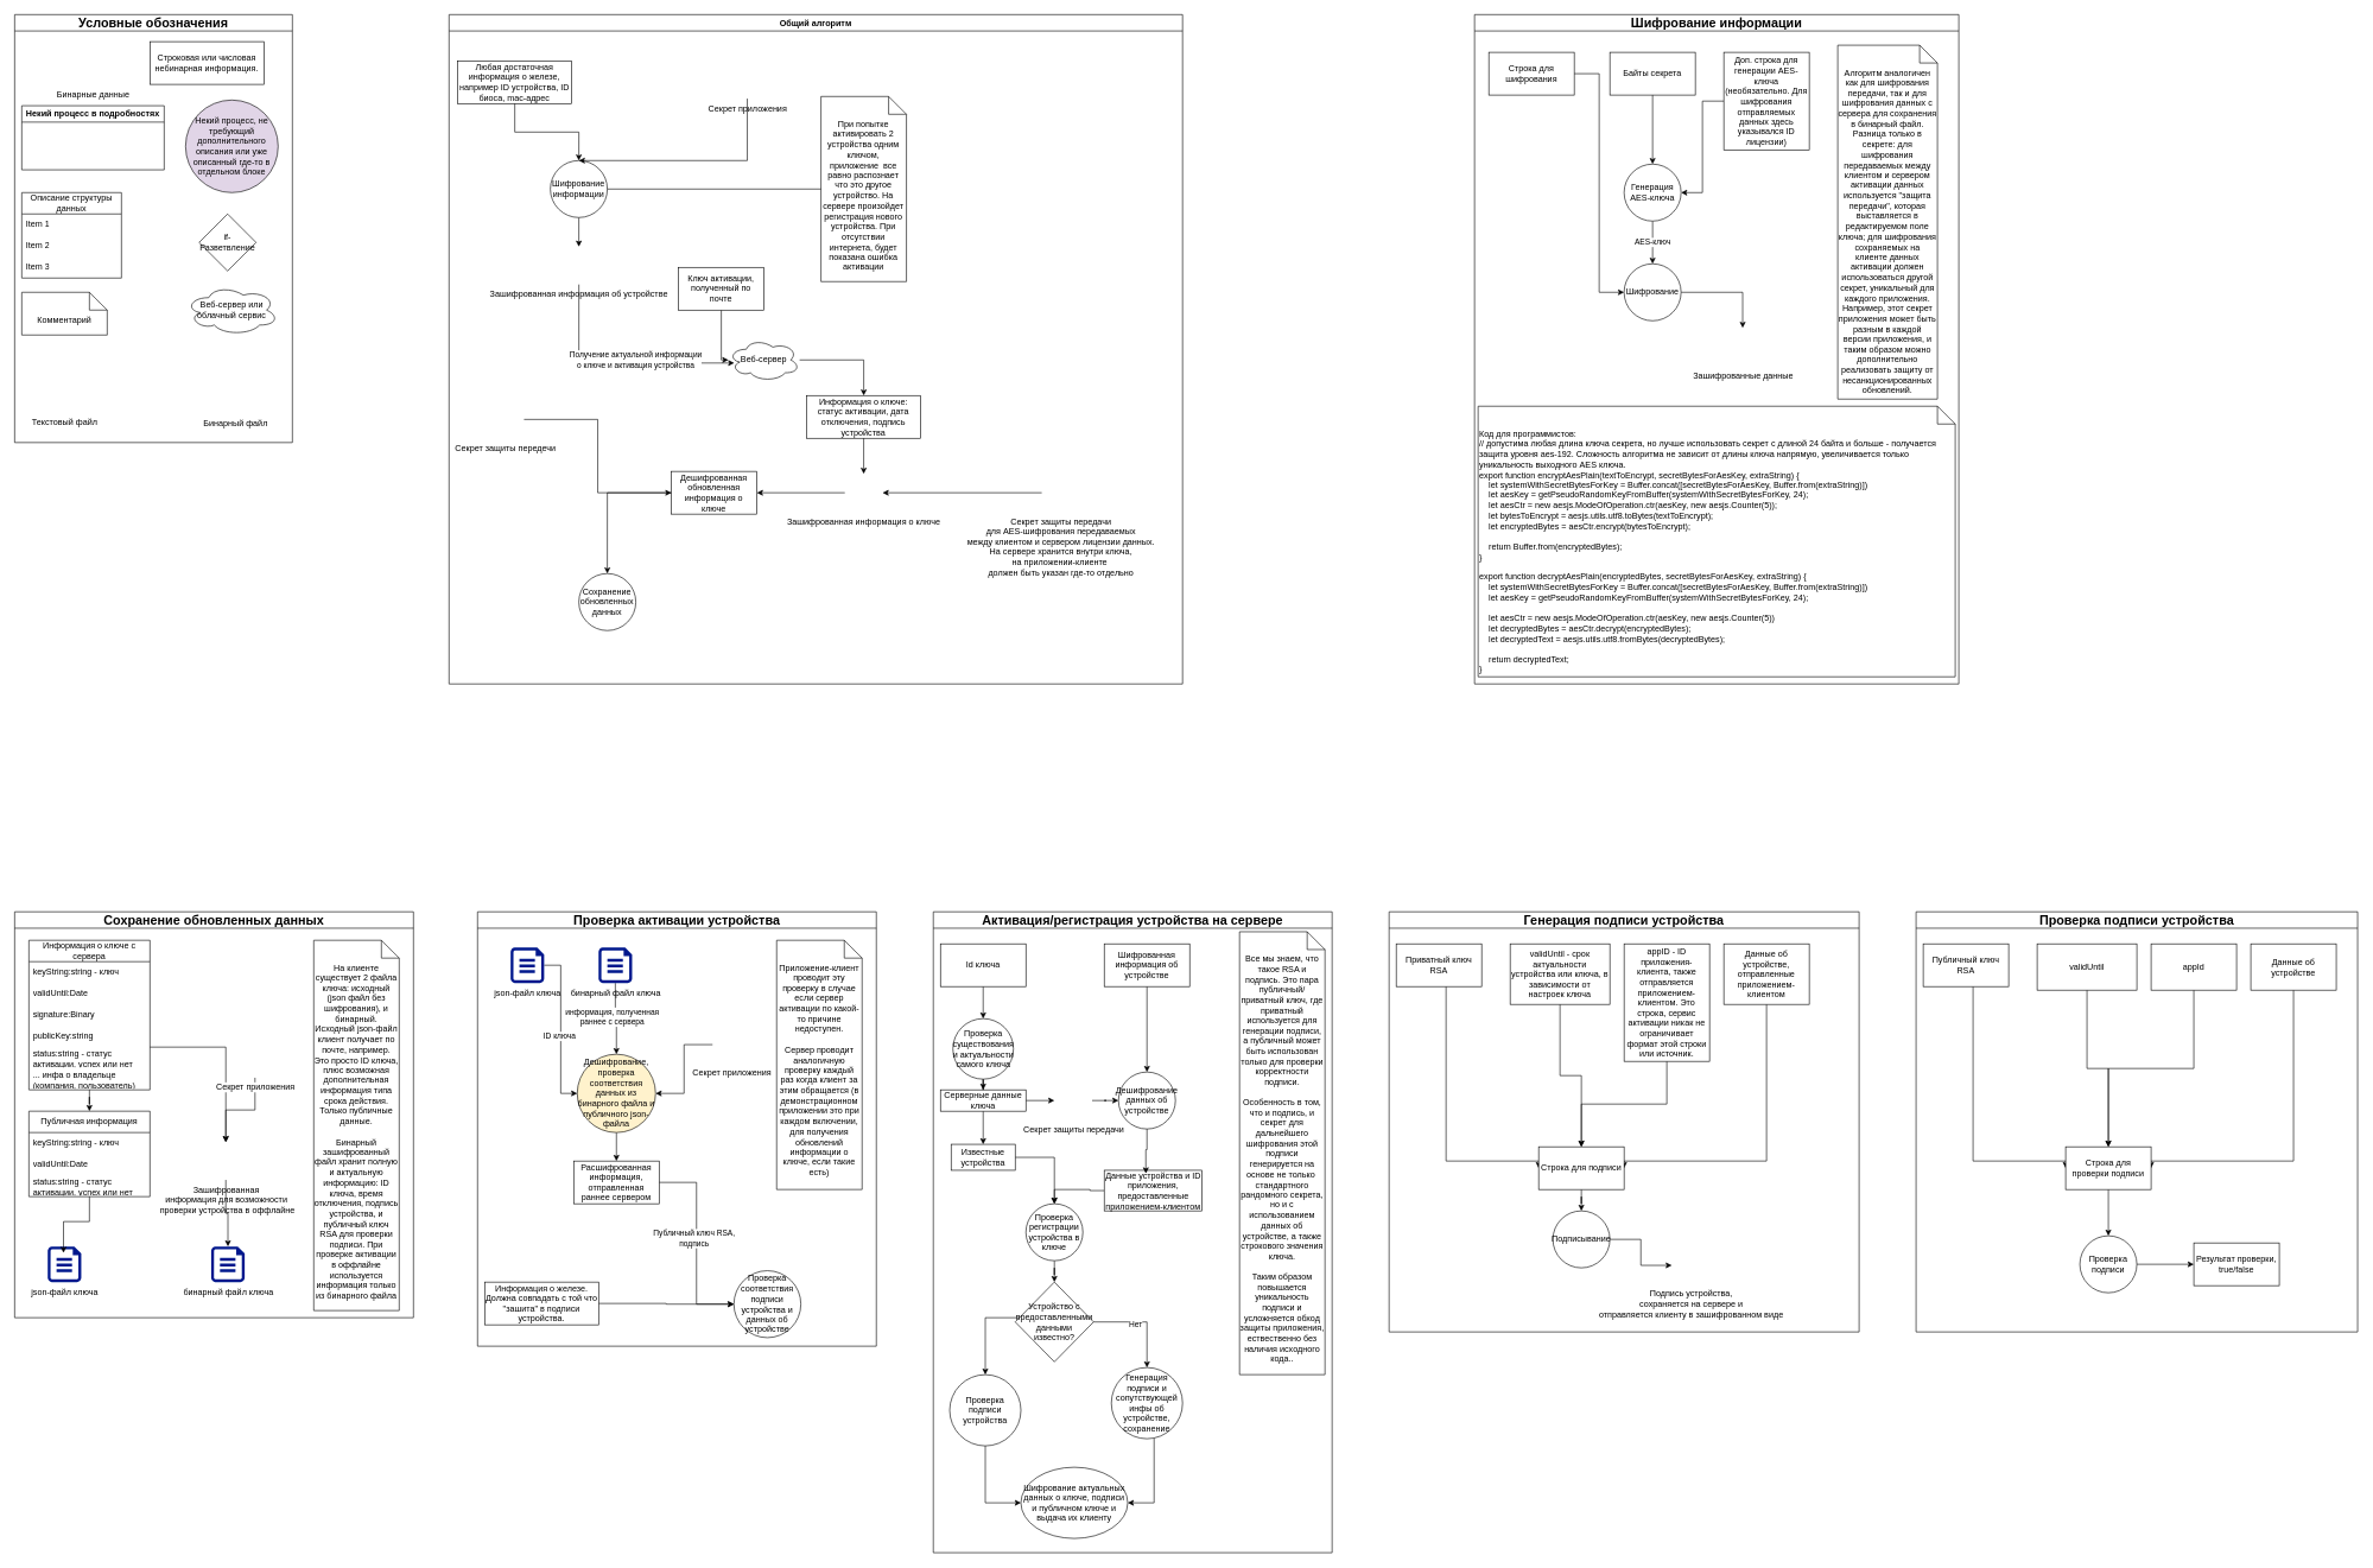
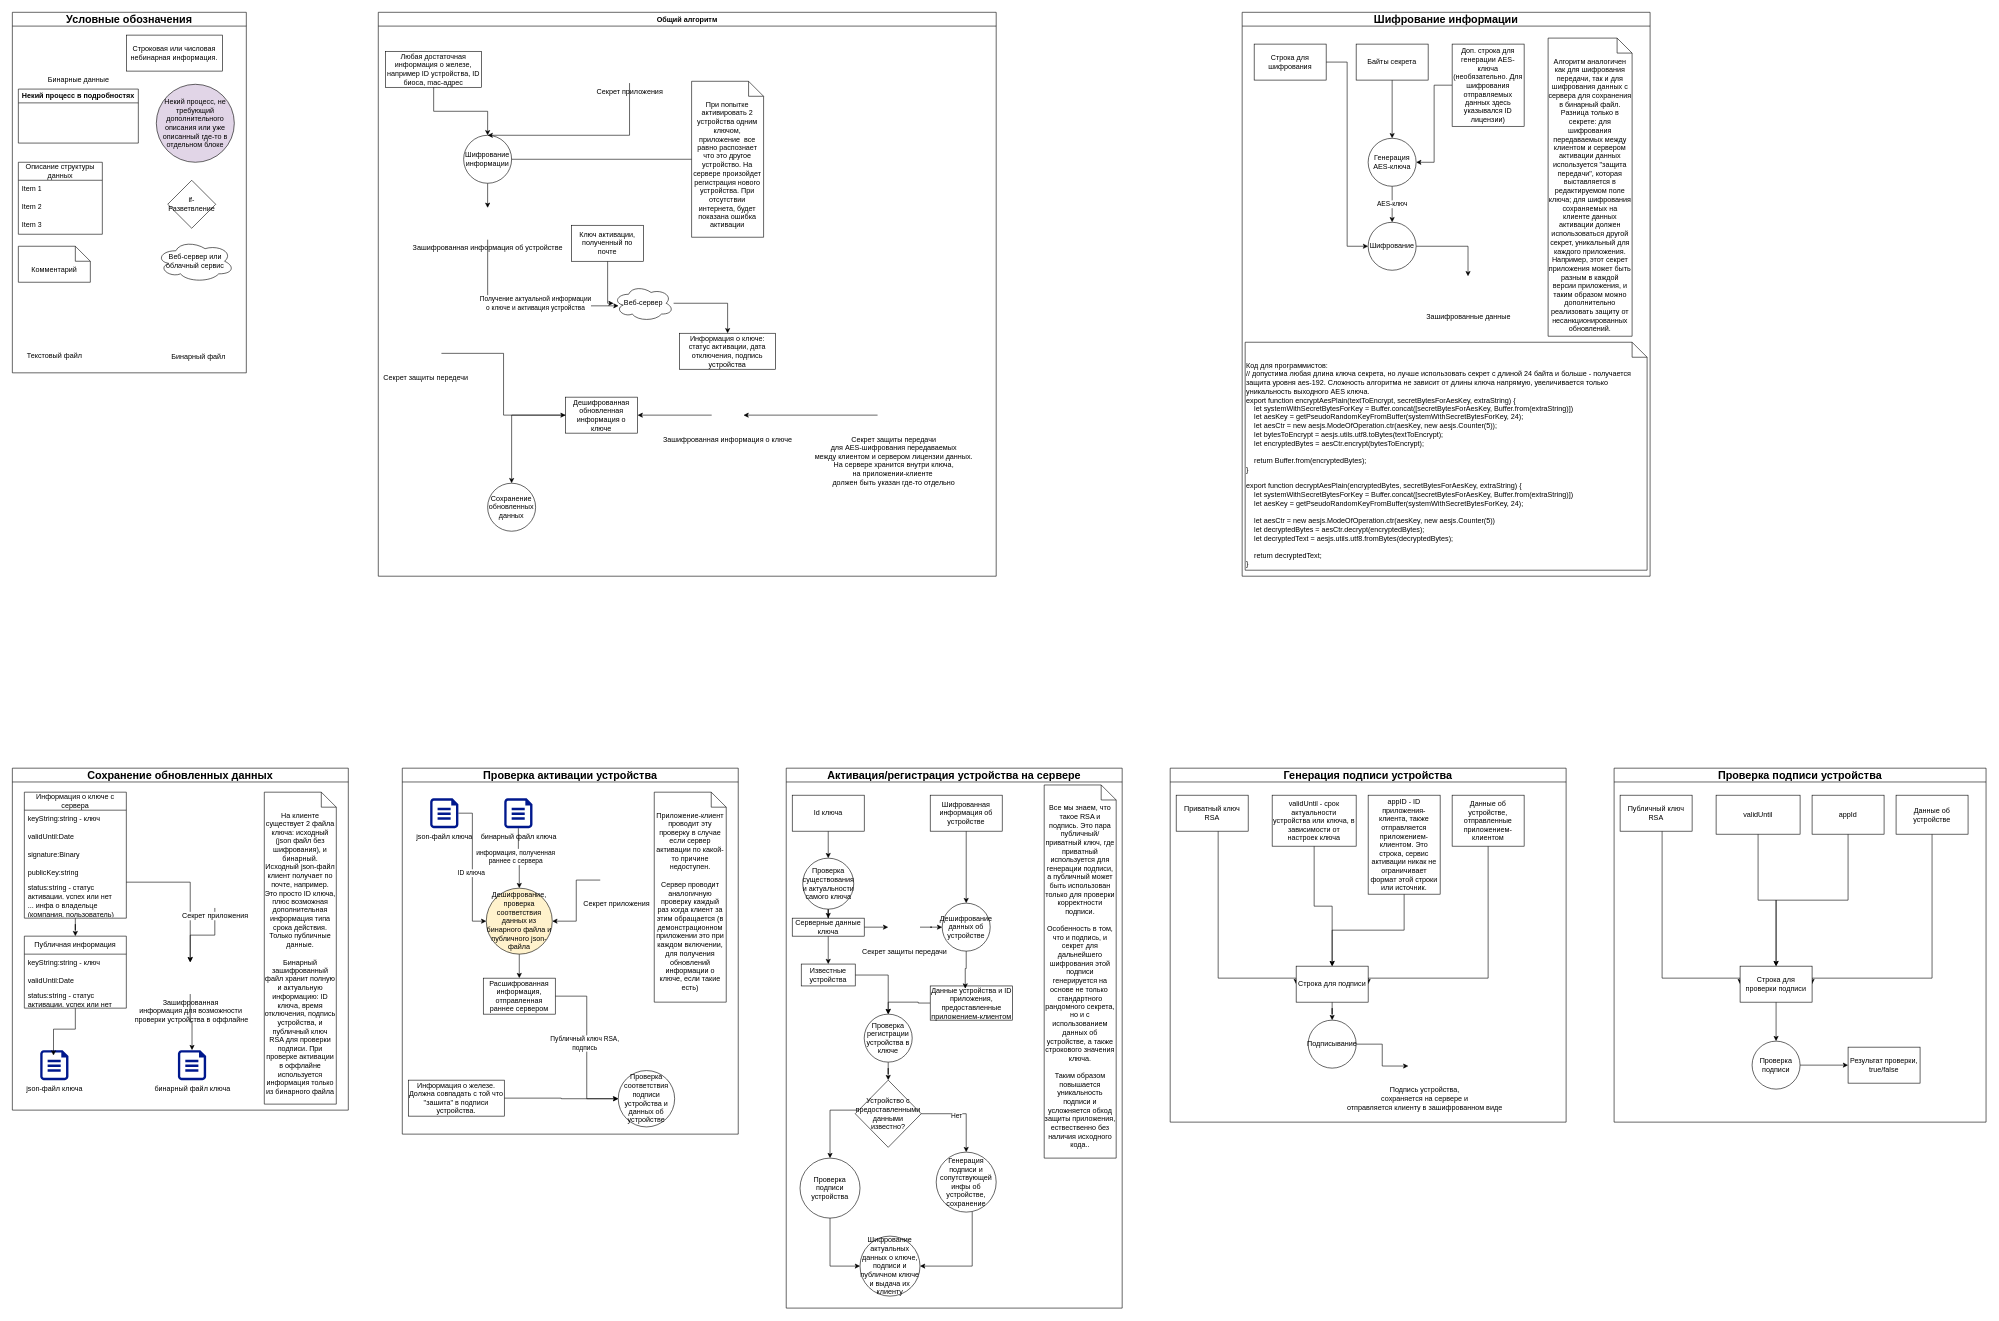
- <mxCell id="144" style="edgeStyle=orthogonalEdgeStyle;rounded=0;orthogonalLoop=1;jettySize=auto;html=1;" parent="129" source="135" target="142" edge="1"><mxGeometry relative="1" as="geometry" /></mxCell>
- <mxCell id="81" value="Шифрование актуальных данных о ключе, подписи и публичном ключе и выдача их клиенту" style="ellipse;whiteSpace=wrap;html=1;aspect=fixed;" parent="56" vertex="1"><mxGeometry x="123" y="780" width="150" height="100" as="geometry" /></mxCell>
+ <mxCell id="81" value="Шифрование актуальных данных о ключе, подписи и публичном ключе и выдача их клиенту" style="ellipse;whiteSpace=wrap;html=1;aspect=fixed;" parent="56" vertex="1"><mxGeometry x="123" y="780" width="100" height="100" as="geometry" /></mxCell>
